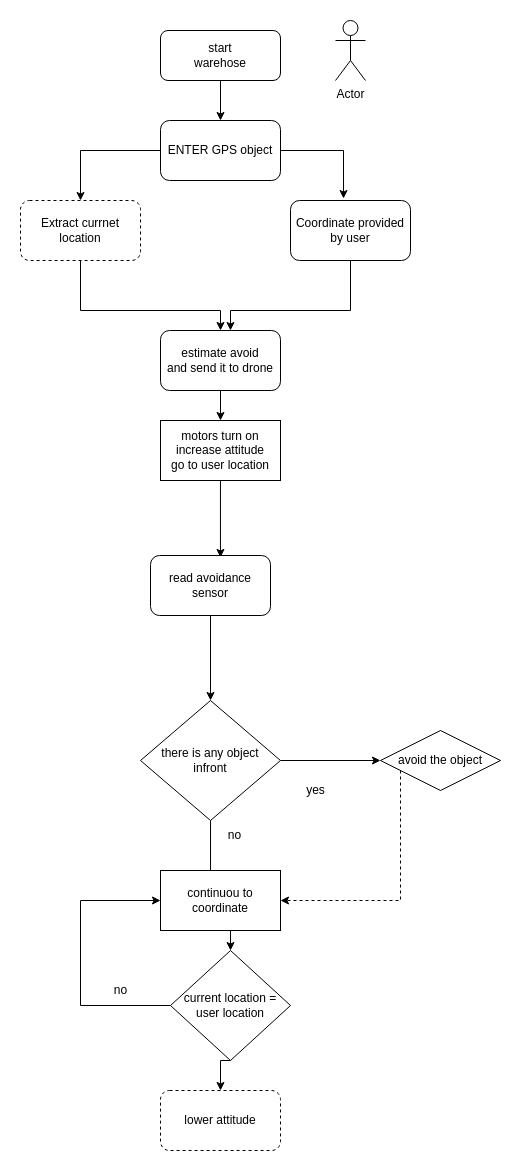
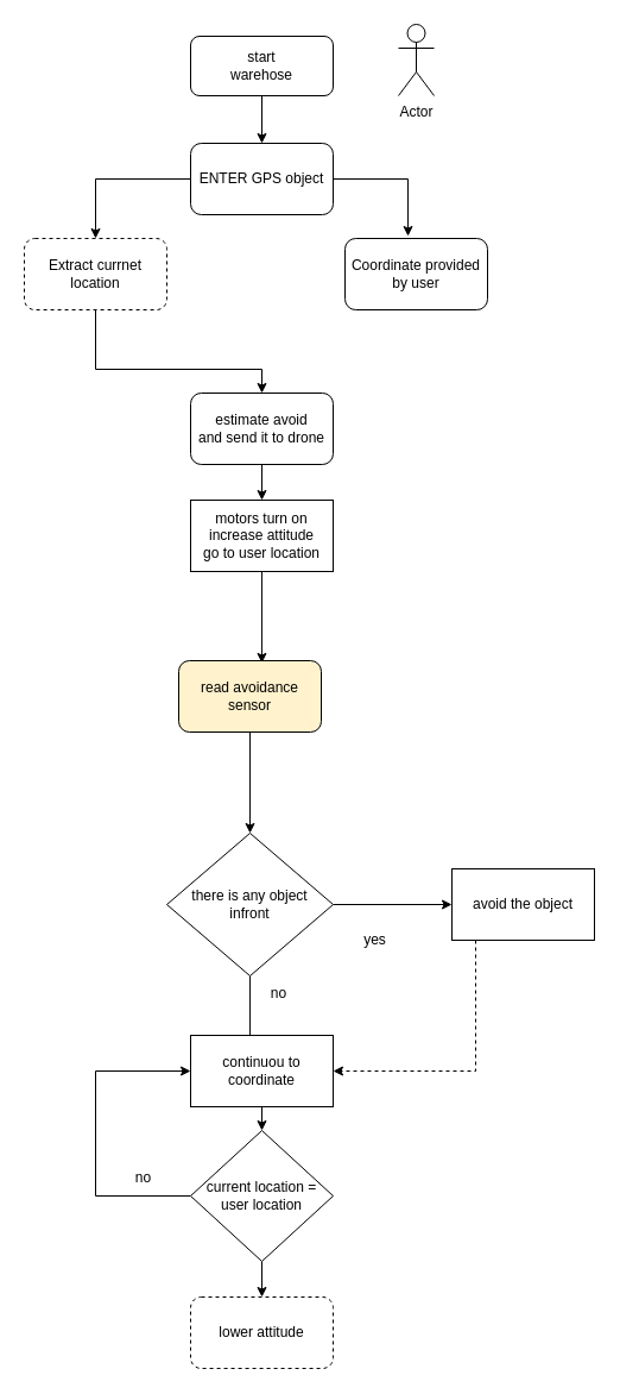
- <mxCell id="7" style="edgeStyle=orthogonalEdgeStyle;rounded=0;orthogonalLoop=1;jettySize=auto;html=1;entryX=0.583;entryY=0;entryDx=0;entryDy=0;entryPerimeter=0;" edge="1" parent="1" source="8" target="12"><mxGeometry relative="1" as="geometry"><Array as="points"><mxPoint x="350" y="310" /><mxPoint x="230" y="310" /></Array></mxGeometry></mxCell>
- <mxCell id="16" value="read avoidance sensor" style="rounded=1;whiteSpace=wrap;html=1;" vertex="1" parent="1"><mxGeometry x="150" y="555" width="120" height="60" as="geometry" /></mxCell>
+ <mxCell id="16" value="read avoidance sensor" style="rounded=1;whiteSpace=wrap;html=1;fillColor=#fff2cc;" vertex="1" parent="1"><mxGeometry x="150" y="555" width="120" height="60" as="geometry" /></mxCell>
- <mxCell id="21" value="avoid the object" style="rhombus;whiteSpace=wrap;html=1;" vertex="1" parent="1"><mxGeometry x="380" y="730" width="120" height="60" as="geometry" /></mxCell>
+ <mxCell id="21" value="avoid the object" style="rounded=0;whiteSpace=wrap;html=1;" vertex="1" parent="1"><mxGeometry x="380" y="730" width="120" height="60" as="geometry" /></mxCell>
- <mxCell id="29" value="&lt;div&gt;current location =&lt;/div&gt;&lt;div&gt;user location&lt;br&gt;&lt;/div&gt;" style="rhombus;whiteSpace=wrap;html=1;" vertex="1" parent="1"><mxGeometry x="170" y="950" width="120" height="110" as="geometry" /></mxCell>
+ <mxCell id="29" value="&lt;div&gt;current location =&lt;/div&gt;&lt;div&gt;user location&lt;br&gt;&lt;/div&gt;" style="rhombus;whiteSpace=wrap;html=1;" vertex="1" parent="1"><mxGeometry x="160" y="950" width="120" height="110" as="geometry" /></mxCell>
